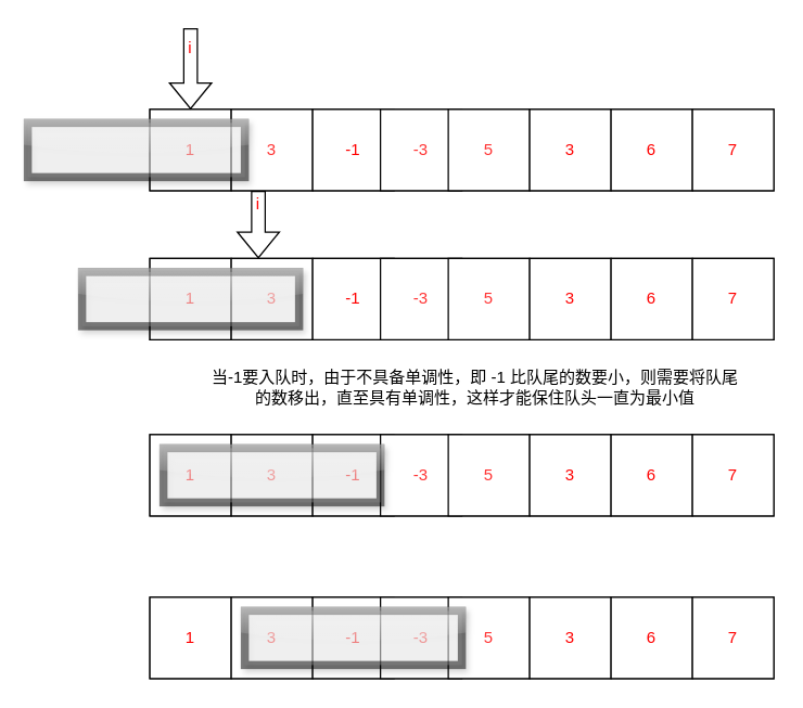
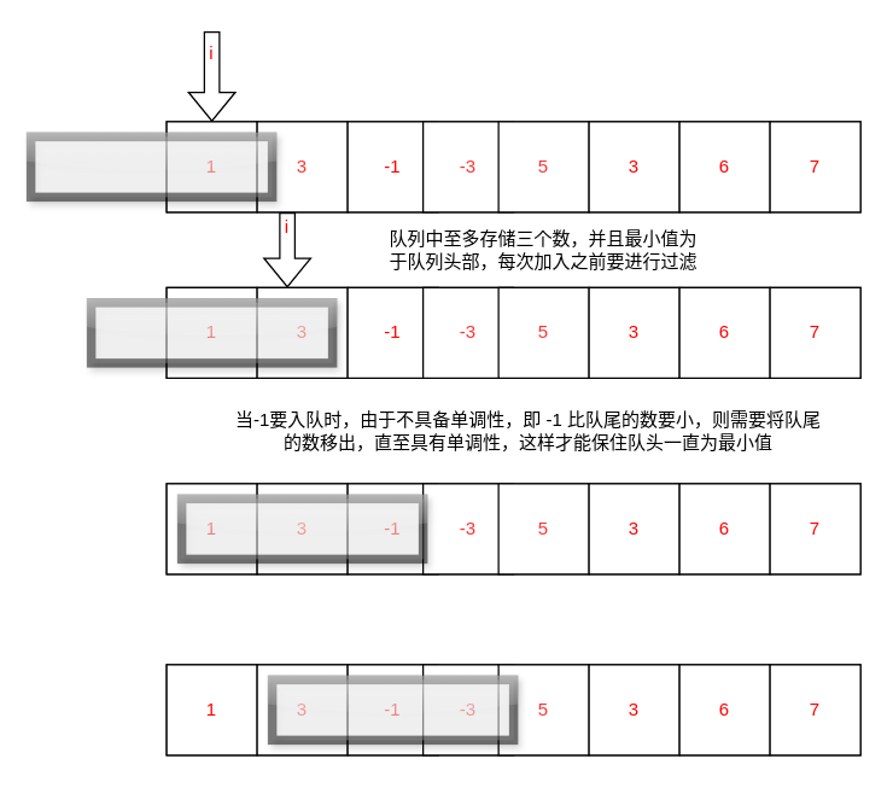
+ <mxCell id="46" value="队列中至多存储三个数，并且最小值为于队列头部，每次加入之前要进行过滤" style="text;html=1;strokeColor=none;fillColor=none;align=center;verticalAlign=middle;whiteSpace=wrap;rounded=0;shadow=1;glass=1;sketch=0;fontColor=#000000;opacity=50;" vertex="1" parent="1"><mxGeometry x="255" y="150" width="210" height="30" as="geometry" /></mxCell>
